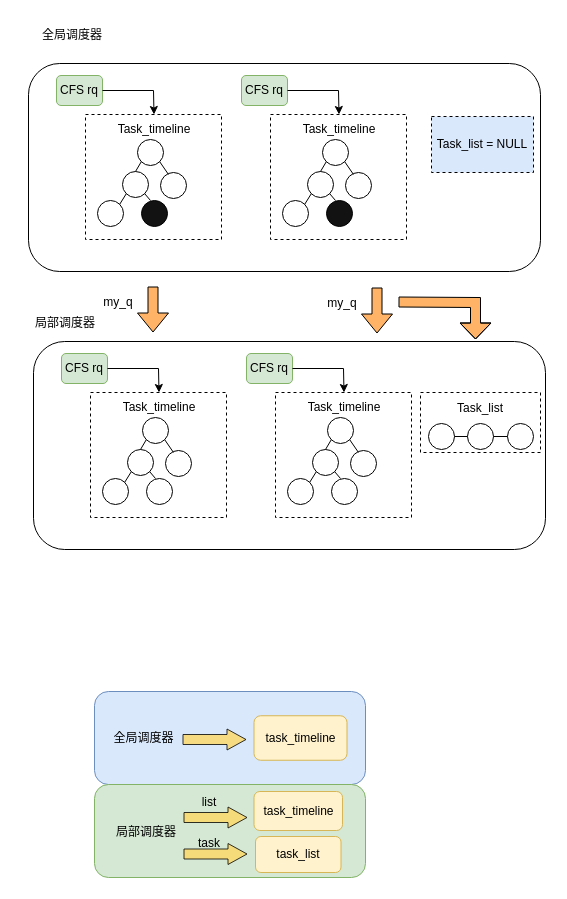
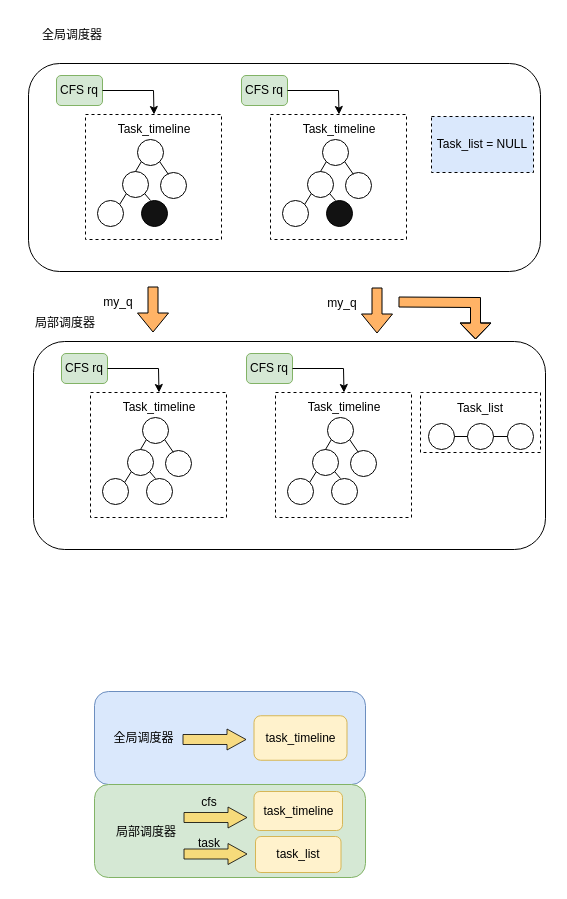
- <mxCell id="80" value="list" style="text;html=1;align=center;verticalAlign=middle;whiteSpace=wrap;rounded=0;" parent="1" vertex="1"><mxGeometry x="179" y="787" width="60" height="30" as="geometry" /></mxCell>
+ <mxCell id="80" value="cfs" style="text;html=1;align=center;verticalAlign=middle;whiteSpace=wrap;rounded=0;" parent="1" vertex="1"><mxGeometry x="179" y="787" width="60" height="30" as="geometry" /></mxCell>
